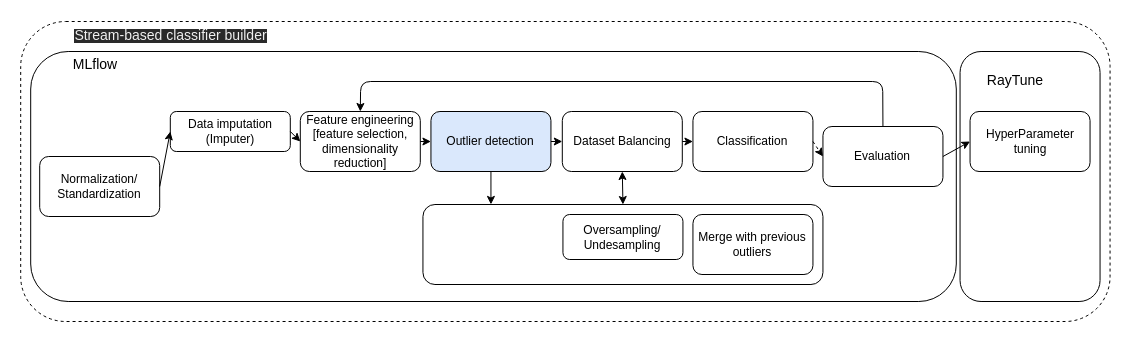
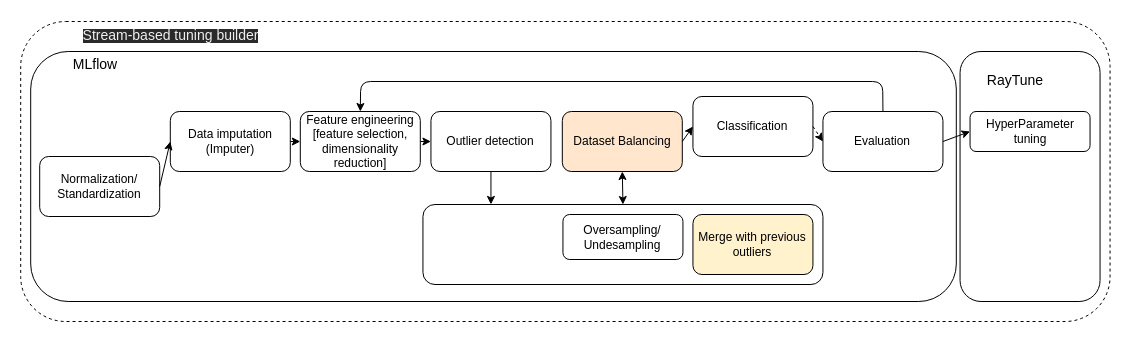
- <mxCell id="5" value="&lt;span style=&quot;color: rgb(240 , 240 , 240) ; font-family: &amp;#34;helvetica&amp;#34; ; font-style: normal ; font-weight: 400 ; letter-spacing: normal ; text-align: center ; text-indent: 0px ; text-transform: none ; word-spacing: 0px ; background-color: rgb(42 , 42 , 42) ; display: inline ; float: none&quot;&gt;&lt;font style=&quot;font-size: 14px&quot;&gt;Stream-based classifier builder&lt;/font&gt;&lt;/span&gt;" style="text;html=1;strokeColor=none;fillColor=none;align=center;verticalAlign=middle;whiteSpace=wrap;rounded=0;" parent="1" vertex="1"><mxGeometry x="69.56" y="20" width="200.63" height="30" as="geometry" /></mxCell>
+ <mxCell id="5" value="&lt;span style=&quot;color: rgb(240 , 240 , 240) ; font-family: &amp;#34;helvetica&amp;#34; ; font-style: normal ; font-weight: 400 ; letter-spacing: normal ; text-align: center ; text-indent: 0px ; text-transform: none ; word-spacing: 0px ; background-color: rgb(42 , 42 , 42) ; display: inline ; float: none&quot;&gt;&lt;font style=&quot;font-size: 14px&quot;&gt;Stream-based tuning builder&lt;/font&gt;&lt;/span&gt;" style="text;html=1;strokeColor=none;fillColor=none;align=center;verticalAlign=middle;whiteSpace=wrap;rounded=0;" parent="1" vertex="1"><mxGeometry x="69.56" y="20" width="200.63" height="30" as="geometry" /></mxCell>
- <mxCell id="7" value="Data imputation&lt;br&gt;(Imputer)" style="rounded=1;whiteSpace=wrap;html=1;" parent="1" vertex="1"><mxGeometry x="169.81" y="111" width="120" height="40" as="geometry" /></mxCell>
+ <mxCell id="7" value="Data imputation&lt;br&gt;(Imputer)" style="rounded=1;whiteSpace=wrap;html=1;" parent="1" vertex="1"><mxGeometry x="169.81" y="111" width="120" height="60" as="geometry" /></mxCell>
- <mxCell id="8" value="Outlier detection" style="rounded=1;whiteSpace=wrap;html=1;fillColor=#dae8fc;" parent="1" vertex="1"><mxGeometry x="430.44" y="111" width="120" height="60" as="geometry" /></mxCell>
+ <mxCell id="8" value="Outlier detection" style="rounded=1;whiteSpace=wrap;html=1;" parent="1" vertex="1"><mxGeometry x="430.44" y="111" width="120" height="60" as="geometry" /></mxCell>
- <mxCell id="15" value="" style="endArrow=classic;html=1;entryX=0;entryY=0.5;entryDx=0;entryDy=0;exitX=1;exitY=0.5;exitDx=0;exitDy=0;" parent="1" source="8" target="9" edge="1"><mxGeometry width="50" height="50" relative="1" as="geometry"><mxPoint x="435.81" y="121" as="sourcePoint" /><mxPoint x="435.81" y="141" as="targetPoint" /></mxGeometry></mxCell>
- <mxCell id="9" value="Dataset Balancing" style="rounded=1;whiteSpace=wrap;html=1;" parent="1" vertex="1"><mxGeometry x="561.81" y="111" width="120" height="60" as="geometry" /></mxCell>
+ <mxCell id="9" value="Dataset Balancing" style="rounded=1;whiteSpace=wrap;html=1;fillColor=#ffe6cc;" parent="1" vertex="1"><mxGeometry x="561.81" y="111" width="120" height="60" as="geometry" /></mxCell>
- <mxCell id="13" value="Classification" style="rounded=1;whiteSpace=wrap;html=1;" parent="1" vertex="1"><mxGeometry x="692.44" y="111" width="120" height="60" as="geometry" /></mxCell>
+ <mxCell id="13" value="Classification" style="rounded=1;whiteSpace=wrap;html=1;" parent="1" vertex="1"><mxGeometry x="692.44" y="96" width="120" height="60" as="geometry" /></mxCell>
- <mxCell id="22" value="HyperParameter tuning" style="rounded=1;whiteSpace=wrap;html=1;" parent="1" vertex="1"><mxGeometry x="969.56" y="111" width="120" height="60" as="geometry" /></mxCell>
+ <mxCell id="22" value="HyperParameter tuning" style="rounded=1;whiteSpace=wrap;html=1;" parent="1" vertex="1"><mxGeometry x="969.56" y="111" width="120" height="40" as="geometry" /></mxCell>
- <mxCell id="18" value="Evaluation" style="rounded=1;whiteSpace=wrap;html=1;" parent="1" vertex="1"><mxGeometry x="822.44" y="126" width="120" height="60" as="geometry" /></mxCell>
+ <mxCell id="18" value="Evaluation" style="rounded=1;whiteSpace=wrap;html=1;" parent="1" vertex="1"><mxGeometry x="822.44" y="111" width="120" height="60" as="geometry" /></mxCell>
- <mxCell id="11" value="Merge with previous outliers" style="rounded=1;whiteSpace=wrap;html=1;" parent="1" vertex="1"><mxGeometry x="692.44" y="214" width="120" height="60" as="geometry" /></mxCell>
+ <mxCell id="11" value="Merge with previous outliers" style="rounded=1;whiteSpace=wrap;html=1;fillColor=#fff2cc;" parent="1" vertex="1"><mxGeometry x="692.44" y="214" width="120" height="60" as="geometry" /></mxCell>
